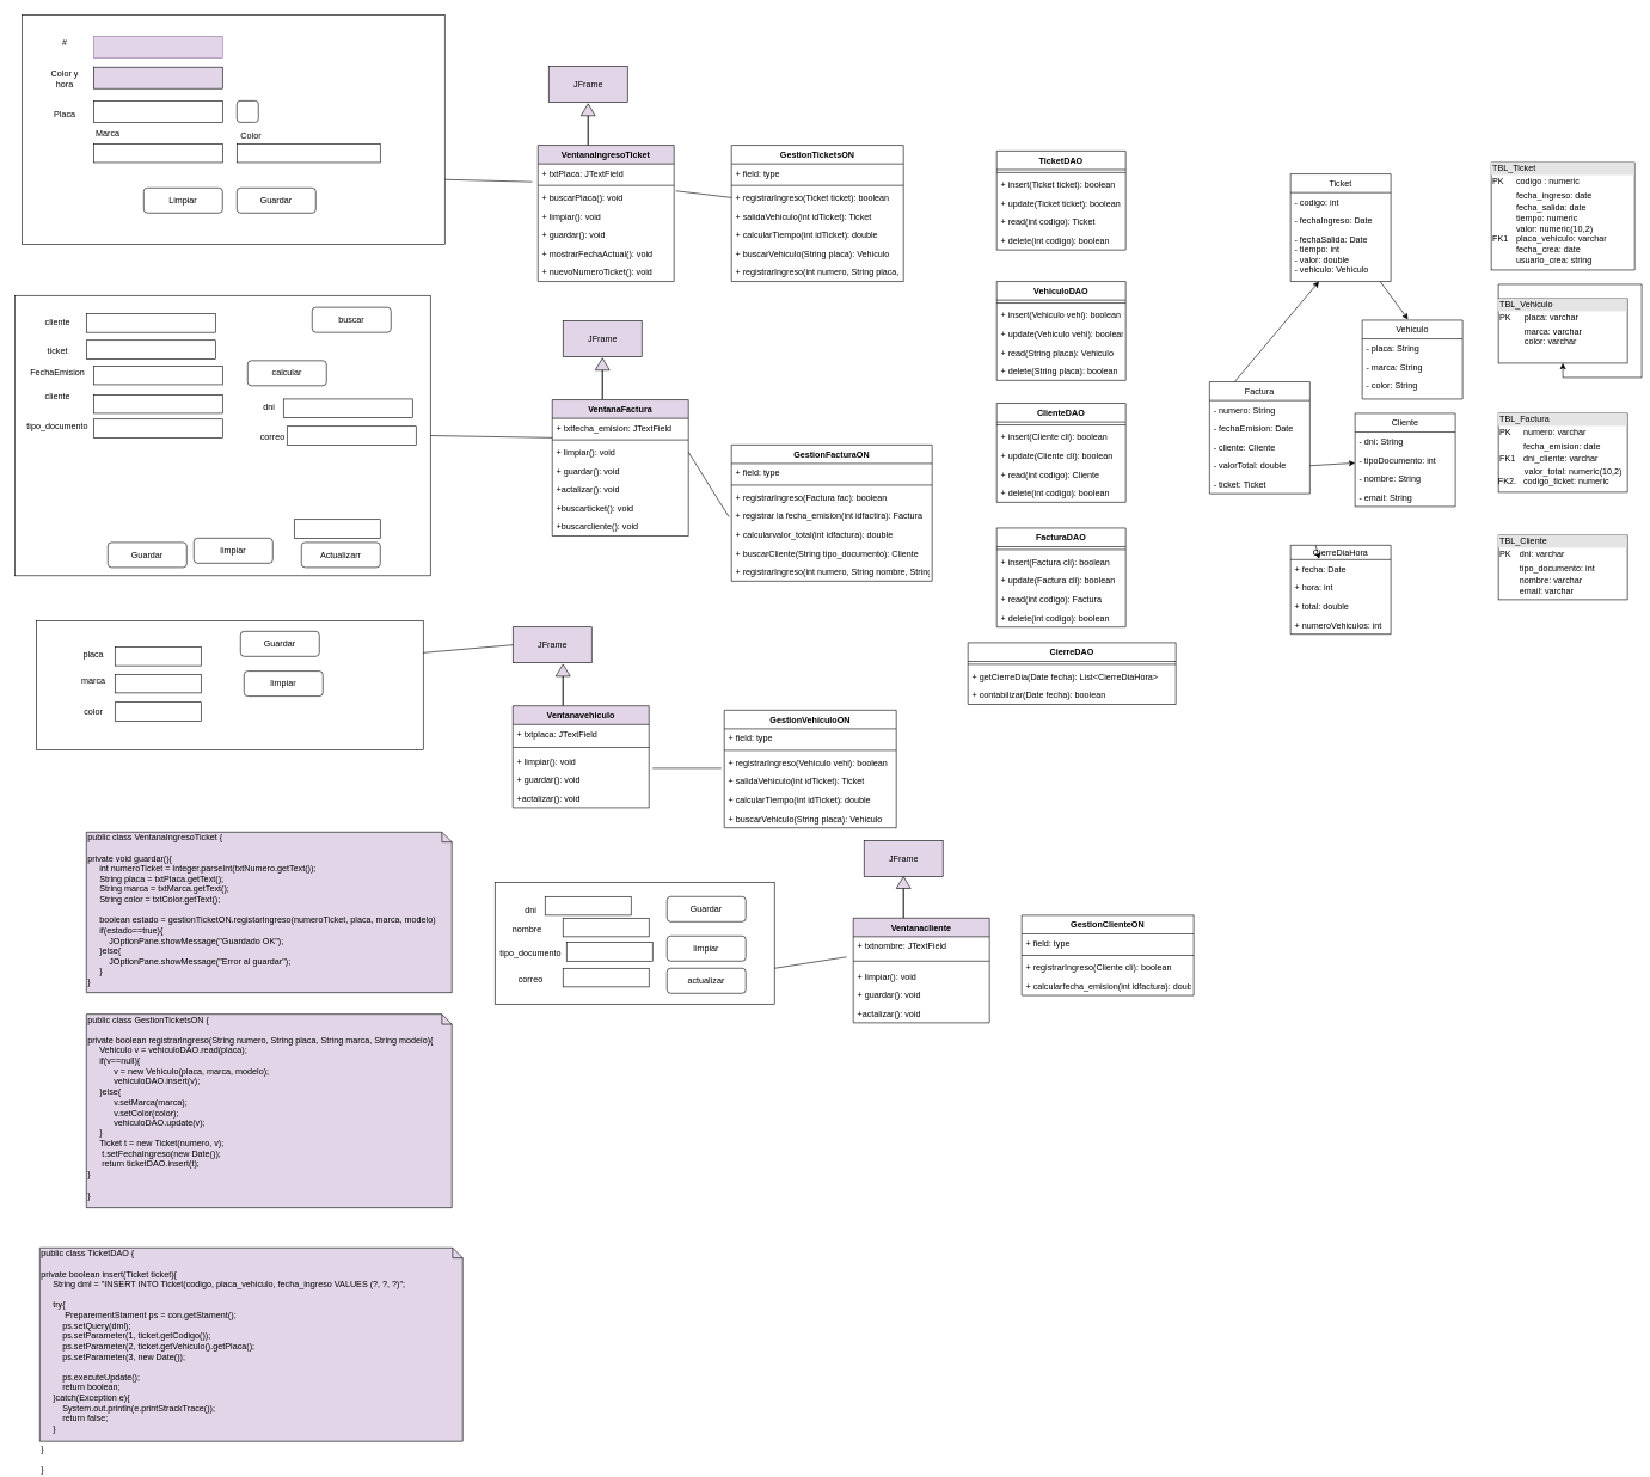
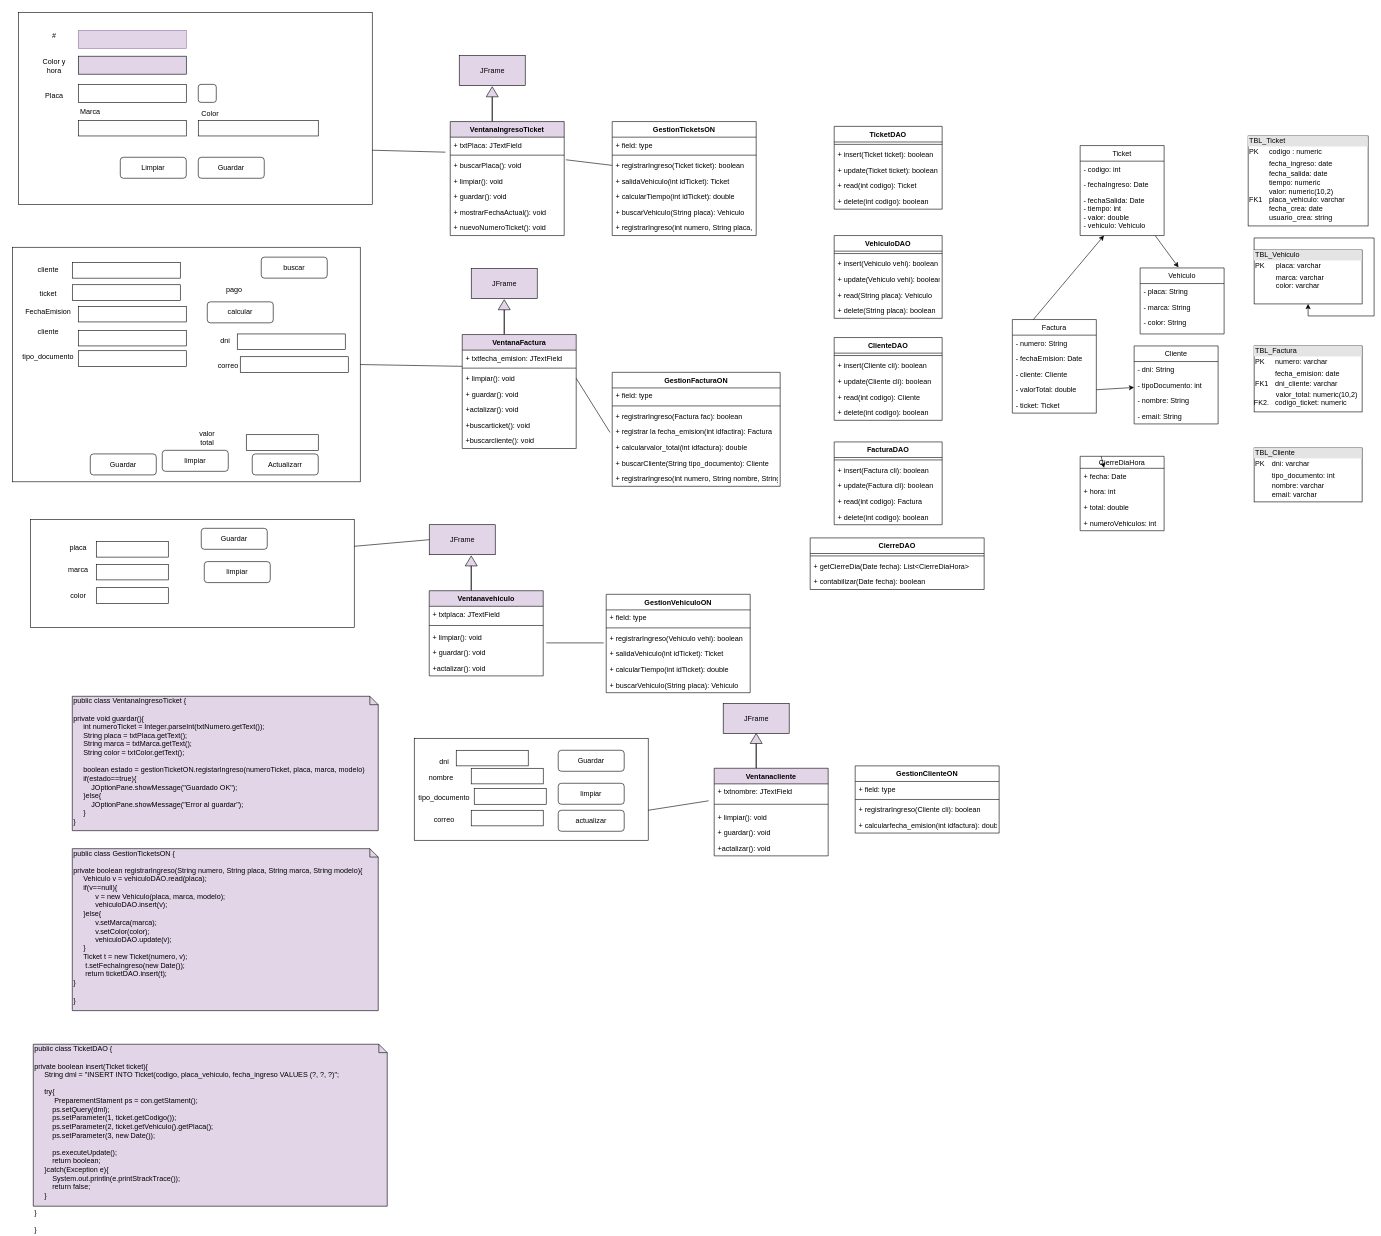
+ <mxCell id="108" value="pago" style="text;html=1;strokeColor=none;fillColor=none;align=center;verticalAlign=middle;whiteSpace=wrap;rounded=0;" vertex="1" parent="1"><mxGeometry x="370" y="472" width="40" height="20" as="geometry" /></mxCell>
+ <mxCell id="109" value="valor total" style="text;html=1;strokeColor=none;fillColor=none;align=center;verticalAlign=middle;whiteSpace=wrap;rounded=0;" vertex="1" parent="1"><mxGeometry x="325" y="720" width="40" height="20" as="geometry" /></mxCell>
